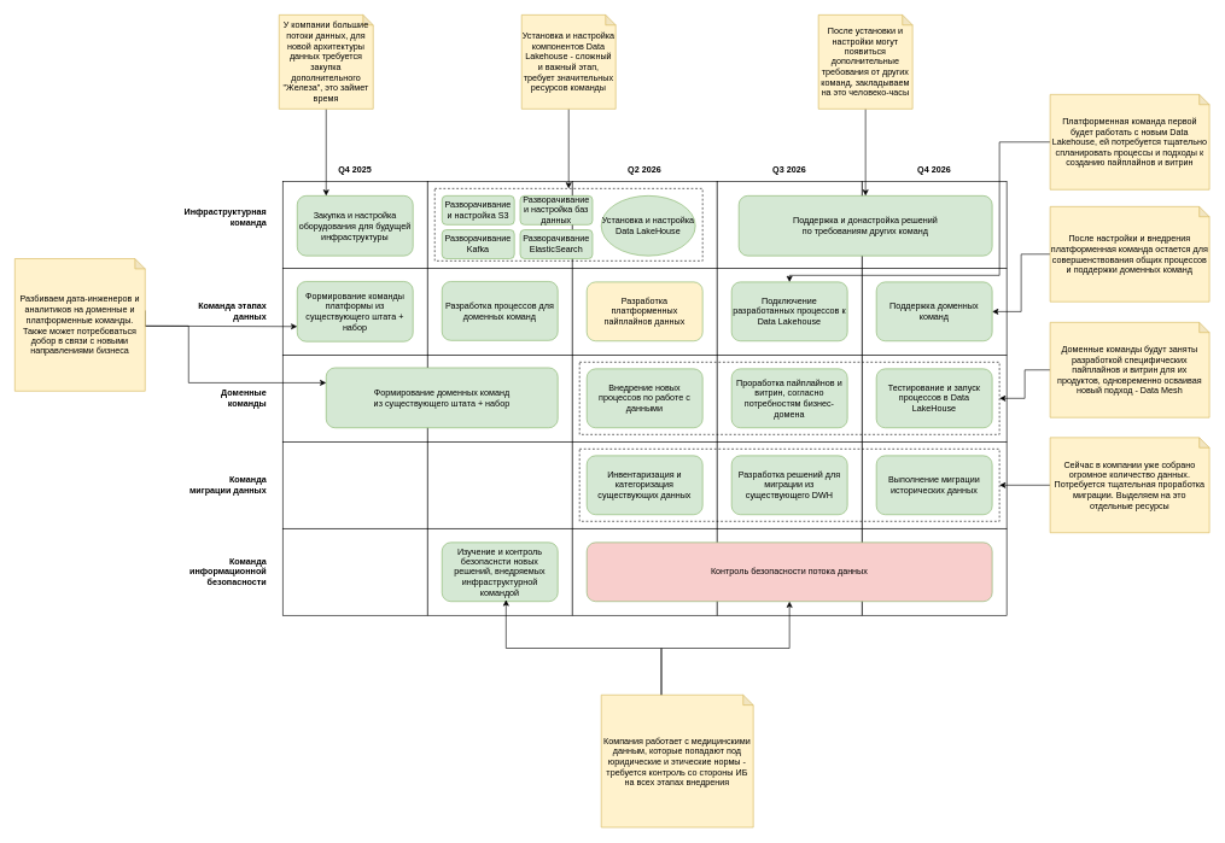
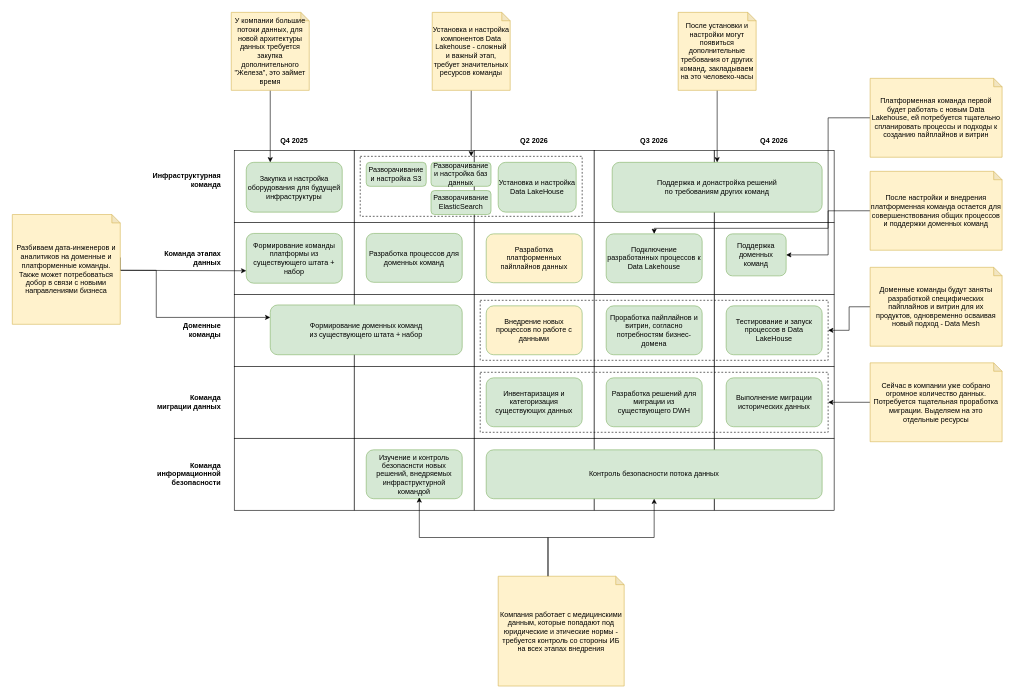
- <mxCell id="18" value="Установка и настройка Data LakeHouse" style="ellipse;whiteSpace=wrap;html=1;fillColor=#d5e8d4;strokeColor=#82b366;" parent="1" vertex="1"><mxGeometry x="830" y="270" width="130" height="83" as="geometry" /></mxCell>
+ <mxCell id="18" value="Установка и настройка Data LakeHouse" style="rounded=1;whiteSpace=wrap;html=1;fillColor=#d5e8d4;strokeColor=#82b366;" parent="1" vertex="1"><mxGeometry x="830" y="270" width="130" height="83" as="geometry" /></mxCell>
- <mxCell id="14" value="Разворачивание Kafka" style="rounded=1;whiteSpace=wrap;html=1;fillColor=#d5e8d4;strokeColor=#82b366;" parent="1" vertex="1"><mxGeometry x="610" y="317" width="100" height="40" as="geometry" /></mxCell>
- <mxCell id="38" value="Поддержка доменных команд" style="rounded=1;whiteSpace=wrap;html=1;fillColor=#d5e8d4;strokeColor=#82b366;" parent="1" vertex="1"><mxGeometry x="1210" y="389.25" width="160" height="81.5" as="geometry" /></mxCell>
+ <mxCell id="38" value="Поддержка доменных команд" style="rounded=1;whiteSpace=wrap;html=1;fillColor=#d5e8d4;strokeColor=#82b366;" parent="1" vertex="1"><mxGeometry x="1210" y="389.25" width="100" height="70" as="geometry" /></mxCell>
- <mxCell id="34" value="Внедрение новых процессов по работе с данными" style="rounded=1;whiteSpace=wrap;html=1;fillColor=#d5e8d4;strokeColor=#82b366;" parent="1" vertex="1"><mxGeometry x="810" y="509.25" width="160" height="81.5" as="geometry" /></mxCell>
+ <mxCell id="34" value="Внедрение новых процессов по работе с данными" style="rounded=1;whiteSpace=wrap;html=1;fillColor=#fff2cc;strokeColor=#82b366;" parent="1" vertex="1"><mxGeometry x="810" y="509.25" width="160" height="81.5" as="geometry" /></mxCell>
- <mxCell id="56" value="Контроль безопасности потока данных" style="rounded=1;whiteSpace=wrap;html=1;fillColor=#f8cecc;strokeColor=#82b366;" parent="1" vertex="1"><mxGeometry x="810" y="749.25" width="560" height="81.5" as="geometry" /></mxCell>
+ <mxCell id="56" value="Контроль безопасности потока данных" style="rounded=1;whiteSpace=wrap;html=1;fillColor=#d5e8d4;strokeColor=#82b366;" parent="1" vertex="1"><mxGeometry x="810" y="749.25" width="560" height="81.5" as="geometry" /></mxCell>
